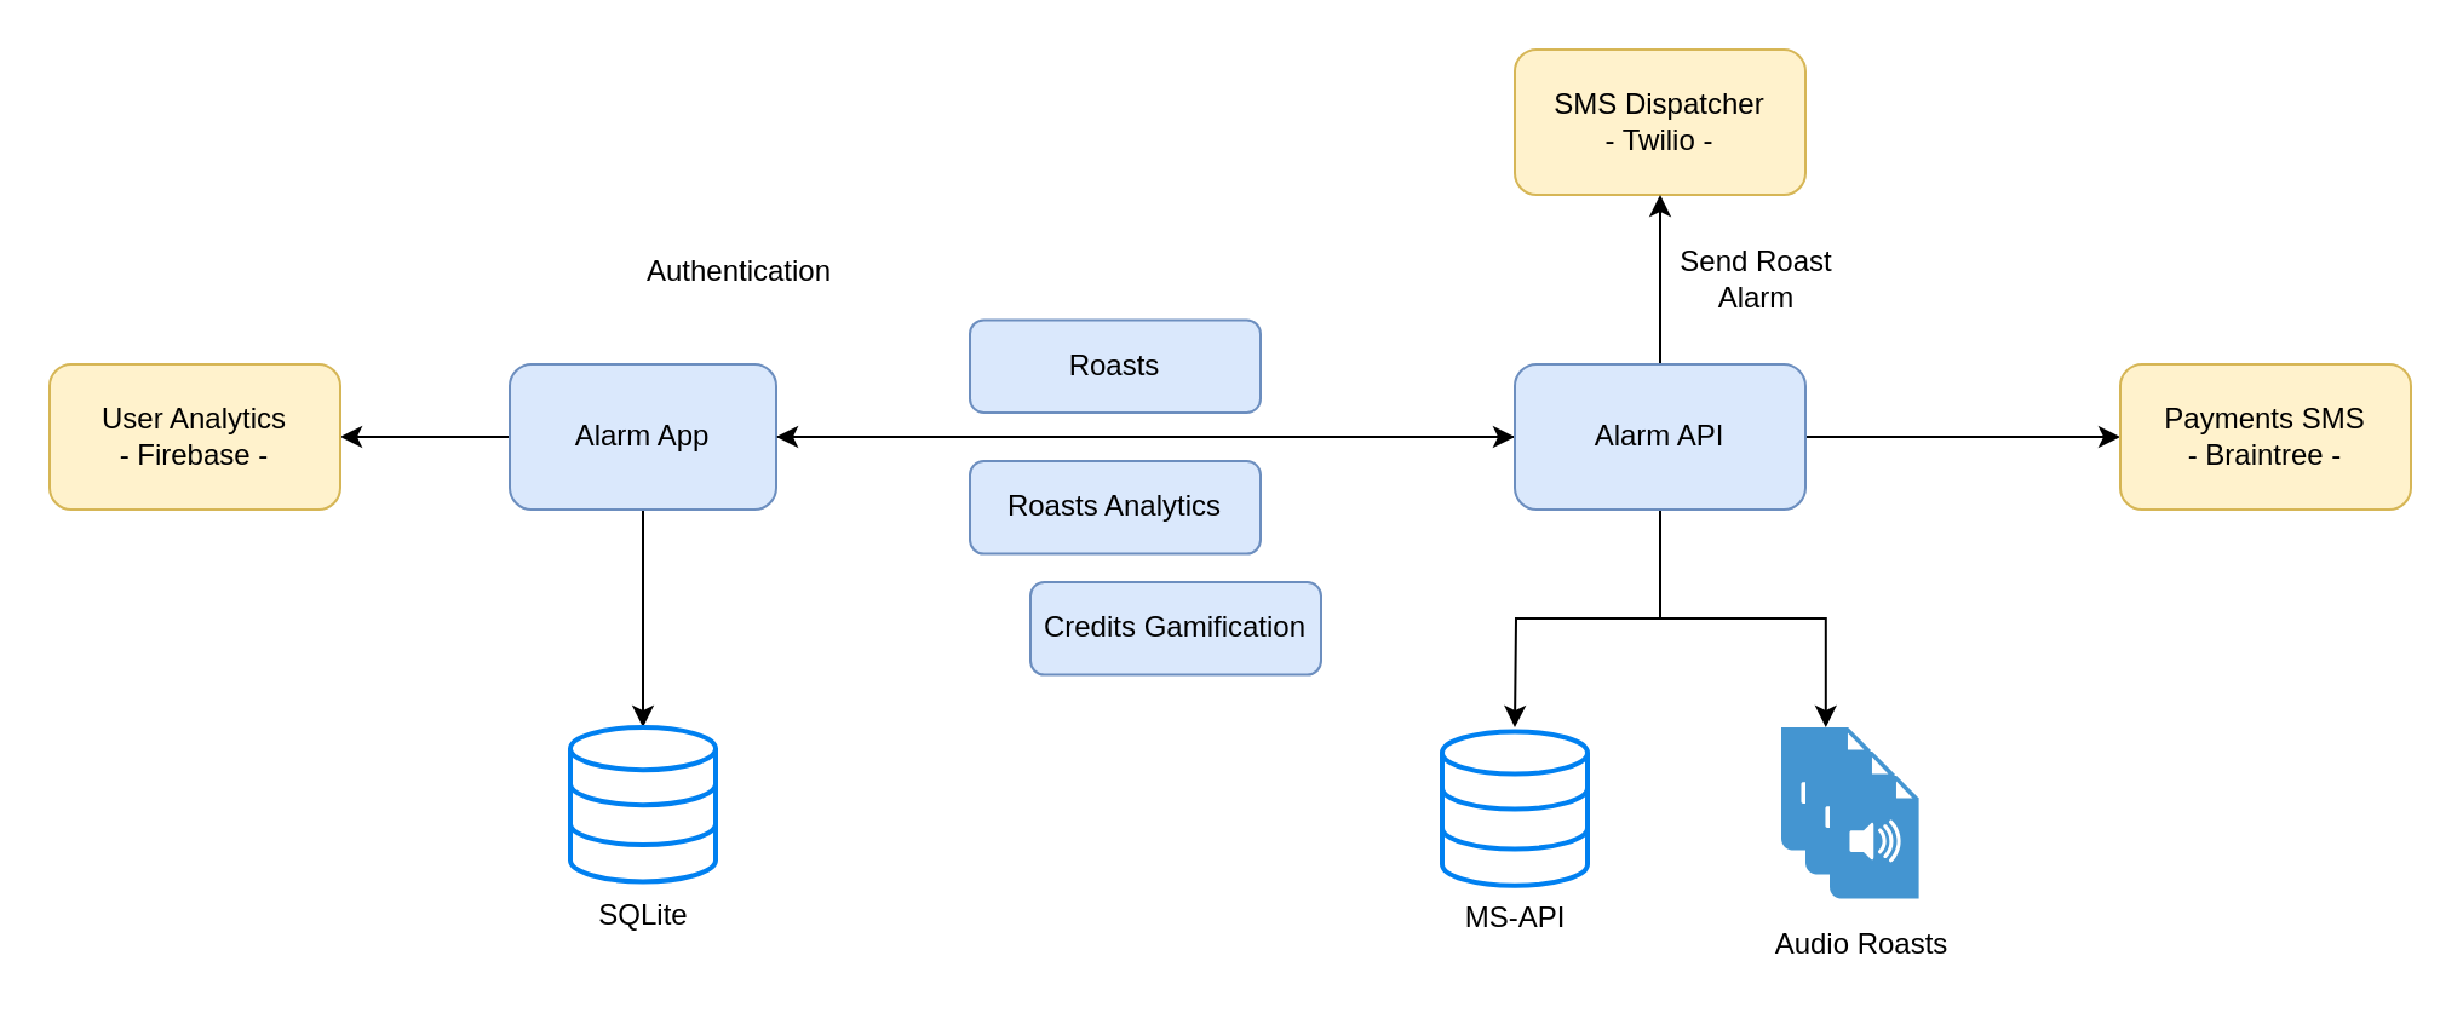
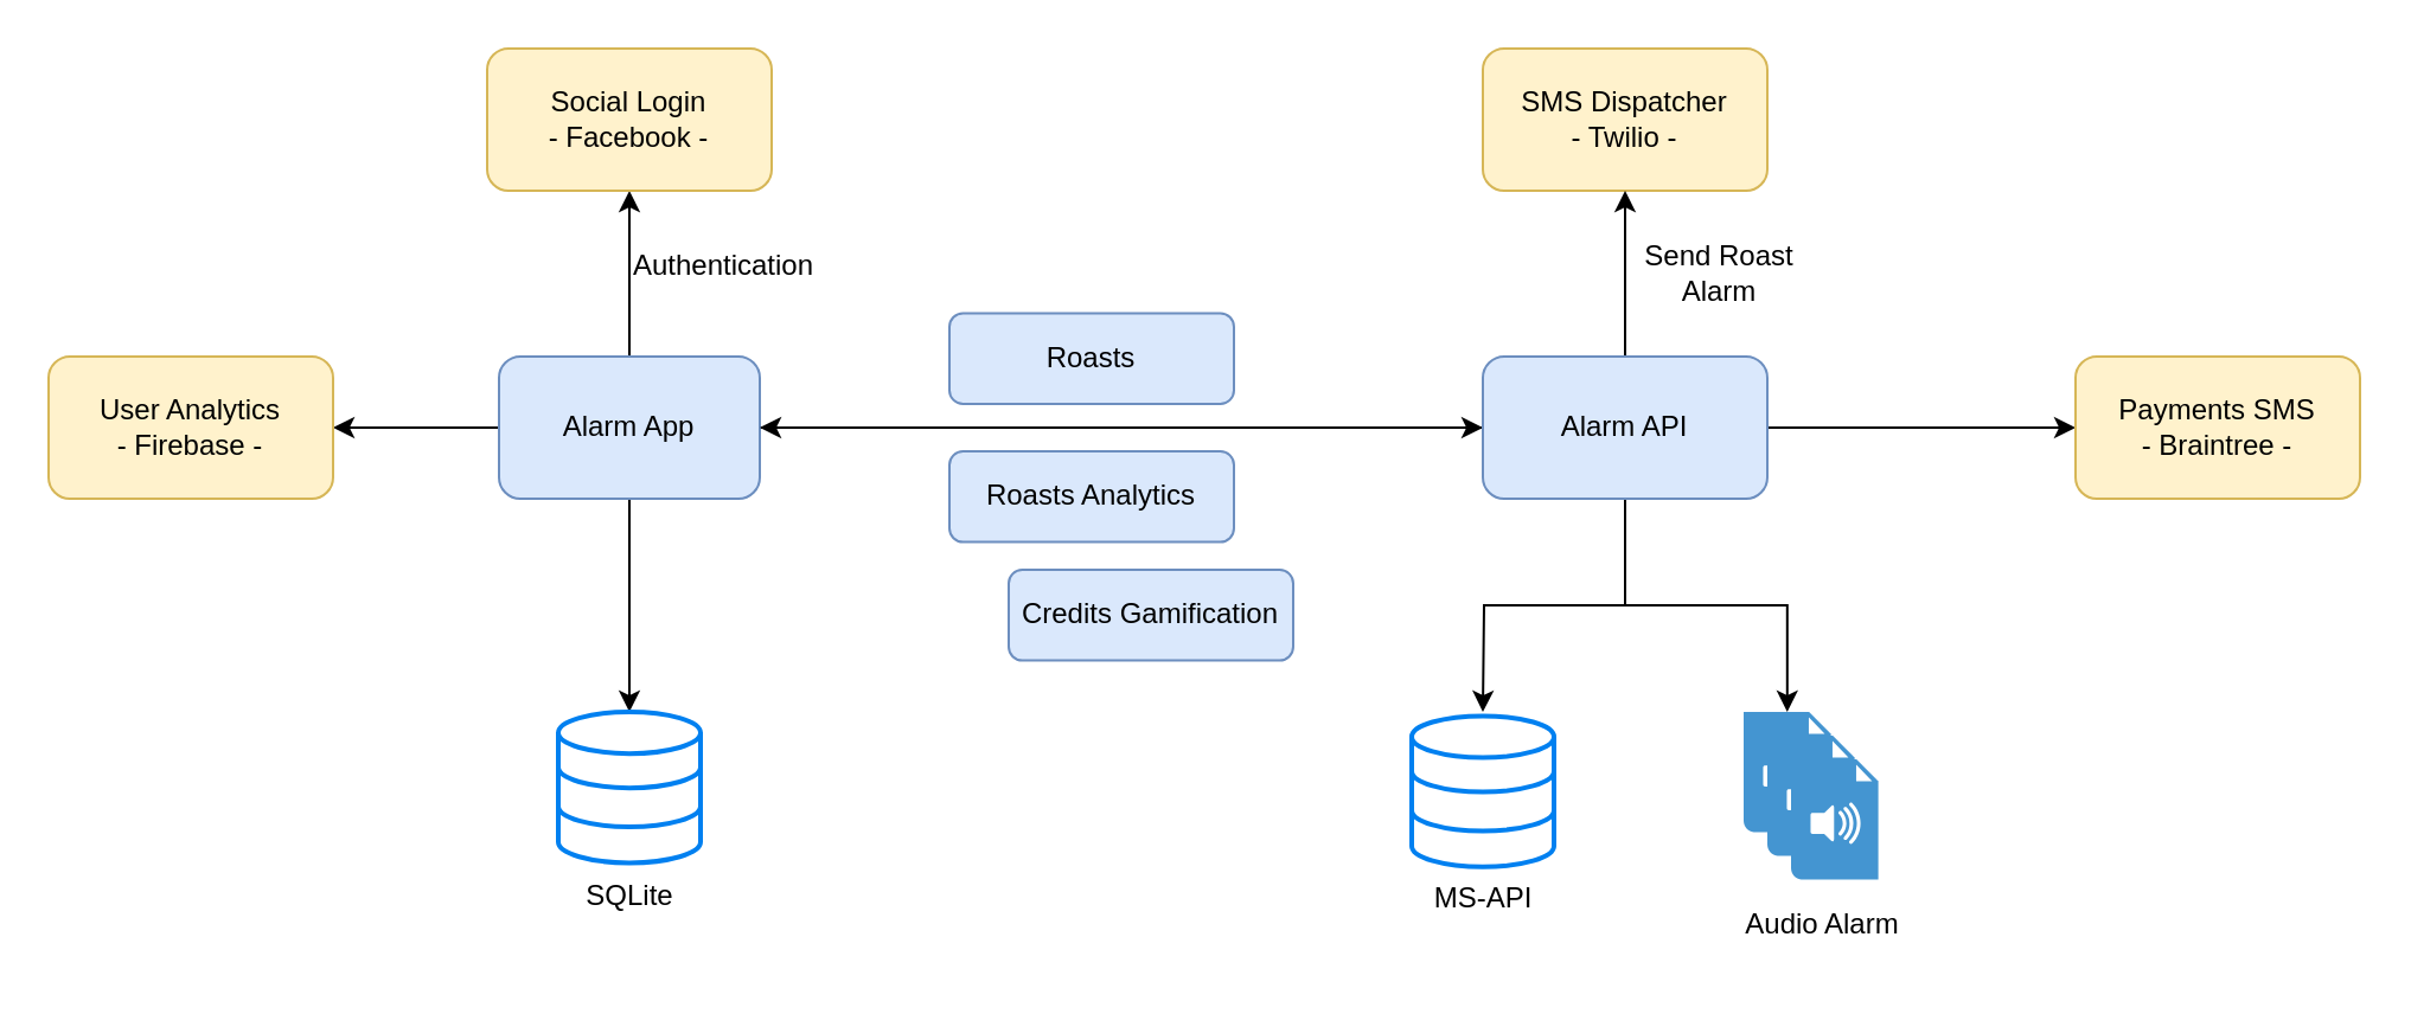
+ <mxCell id="14" value="Social Login&lt;br&gt;- Facebook -" style="rounded=1;whiteSpace=wrap;html=1;fillColor=#fff2cc;strokeColor=#d6b656;" vertex="1" parent="1"><mxGeometry x="205" y="20" width="120" height="60" as="geometry" /></mxCell>
+ <mxCell id="4" style="edgeStyle=orthogonalEdgeStyle;rounded=0;orthogonalLoop=1;jettySize=auto;html=1;" edge="1" parent="1" source="6" target="14"><mxGeometry relative="1" as="geometry" /></mxCell>
- <mxCell id="26" value="Audio Roasts" style="text;html=1;strokeColor=none;fillColor=none;align=center;verticalAlign=middle;whiteSpace=wrap;rounded=0;" vertex="1" parent="20"><mxGeometry y="75.4" width="86.8" height="30" as="geometry" /></mxCell>
+ <mxCell id="26" value="Audio Alarm" style="text;html=1;strokeColor=none;fillColor=none;align=center;verticalAlign=middle;whiteSpace=wrap;rounded=0;" vertex="1" parent="20"><mxGeometry y="75.4" width="86.8" height="30" as="geometry" /></mxCell>
